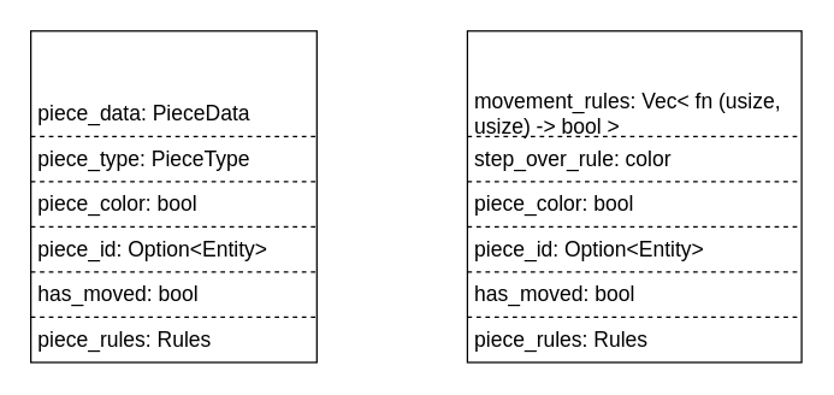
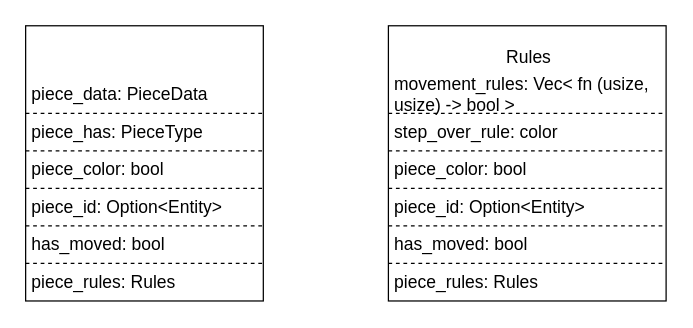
+ <mxCell id="17" value="Rules" style="text;html=1;align=center;verticalAlign=middle;whiteSpace=wrap;rounded=0;fontSize=14;spacingLeft=3;container=0;" vertex="1" parent="1"><mxGeometry x="310" y="30" width="222" height="30" as="geometry" /></mxCell>
- <mxCell id="4" value="piece_type: PieceType" style="text;html=1;align=left;verticalAlign=middle;whiteSpace=wrap;rounded=0;fontSize=14;spacingLeft=3;container=0;" vertex="1" parent="1"><mxGeometry x="20" y="90" width="190" height="30" as="geometry" /></mxCell>
+ <mxCell id="4" value="piece_has: PieceType" style="text;html=1;align=left;verticalAlign=middle;whiteSpace=wrap;rounded=0;fontSize=14;spacingLeft=3;container=0;" vertex="1" parent="1"><mxGeometry x="20" y="90" width="190" height="30" as="geometry" /></mxCell>
